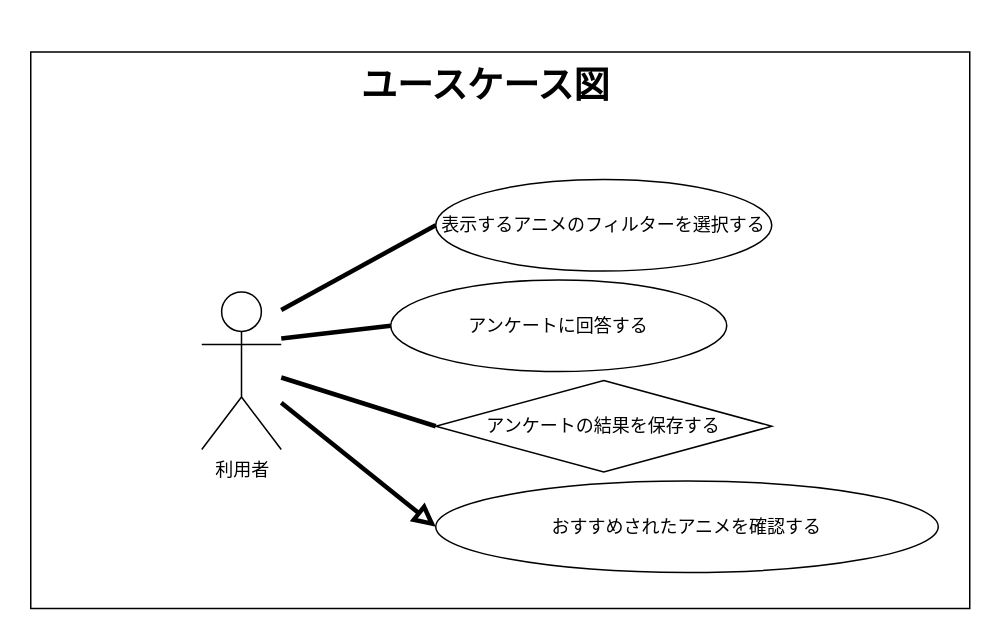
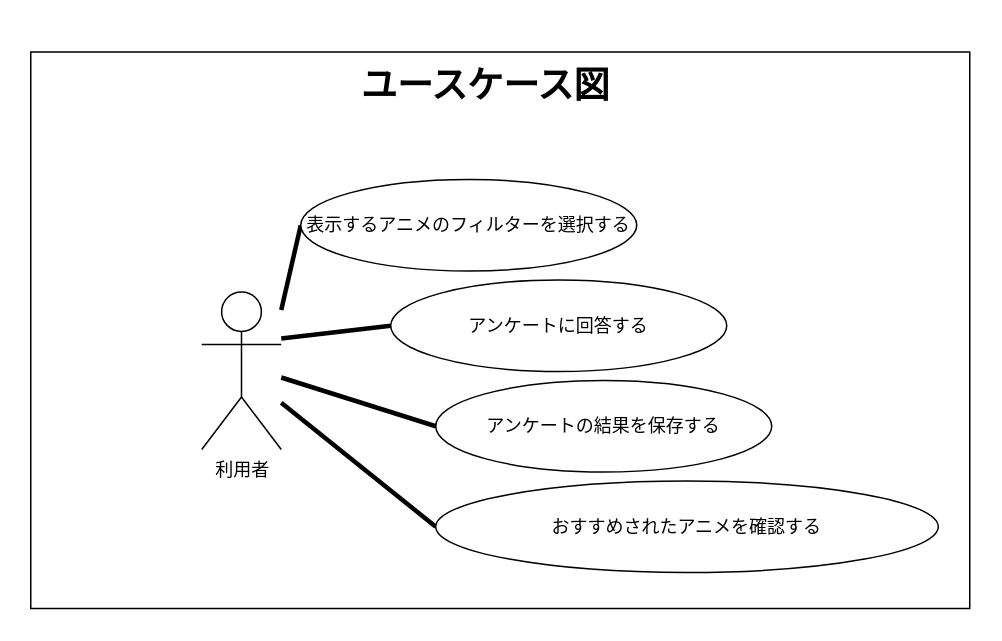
- <mxCell id="5" value="表示するアニメのフィルターを選択する" style="ellipse;whiteSpace=wrap;html=1;movable=0;resizable=0;rotatable=0;deletable=0;editable=0;locked=1;connectable=0;" parent="1" vertex="1"><mxGeometry x="290" y="119" width="224" height="61" as="geometry" /></mxCell>
+ <mxCell id="5" value="表示するアニメのフィルターを選択する" style="ellipse;whiteSpace=wrap;html=1;movable=0;resizable=0;rotatable=0;deletable=0;editable=0;locked=1;connectable=0;" parent="1" vertex="1"><mxGeometry x="200" y="119" width="224" height="61" as="geometry" /></mxCell>
- <mxCell id="8" value="アンケートの結果を保存する" style="rhombus;whiteSpace=wrap;html=1;movable=0;resizable=0;rotatable=0;deletable=0;editable=0;locked=1;connectable=0;" parent="1" vertex="1"><mxGeometry x="290" y="253" width="224" height="61" as="geometry" /></mxCell>
+ <mxCell id="8" value="アンケートの結果を保存する" style="ellipse;whiteSpace=wrap;html=1;movable=0;resizable=0;rotatable=0;deletable=0;editable=0;locked=1;connectable=0;" parent="1" vertex="1"><mxGeometry x="290" y="253" width="224" height="61" as="geometry" /></mxCell>
- <mxCell id="10" value="" style="endArrow=block;startArrow=none;endFill=0;startFill=0;endSize=8;html=1;verticalAlign=bottom;labelBackgroundColor=none;strokeWidth=3;rounded=0;fontSize=12;curved=1;entryX=0;entryY=0.5;entryDx=0;entryDy=0;movable=0;resizable=0;rotatable=0;deletable=0;editable=0;locked=1;connectable=0;" parent="1" source="3" target="11" edge="1"><mxGeometry width="160" relative="1" as="geometry"><mxPoint x="185" y="273" as="sourcePoint" /><mxPoint x="285" y="340" as="targetPoint" /></mxGeometry></mxCell>
+ <mxCell id="10" value="" style="endArrow=none;startArrow=none;endFill=0;startFill=0;endSize=8;html=1;verticalAlign=bottom;labelBackgroundColor=none;strokeWidth=3;rounded=0;fontSize=12;curved=1;entryX=0;entryY=0.5;entryDx=0;entryDy=0;movable=0;resizable=0;rotatable=0;deletable=0;editable=0;locked=1;connectable=0;" parent="1" source="3" target="11" edge="1"><mxGeometry width="160" relative="1" as="geometry"><mxPoint x="185" y="273" as="sourcePoint" /><mxPoint x="285" y="340" as="targetPoint" /></mxGeometry></mxCell>
